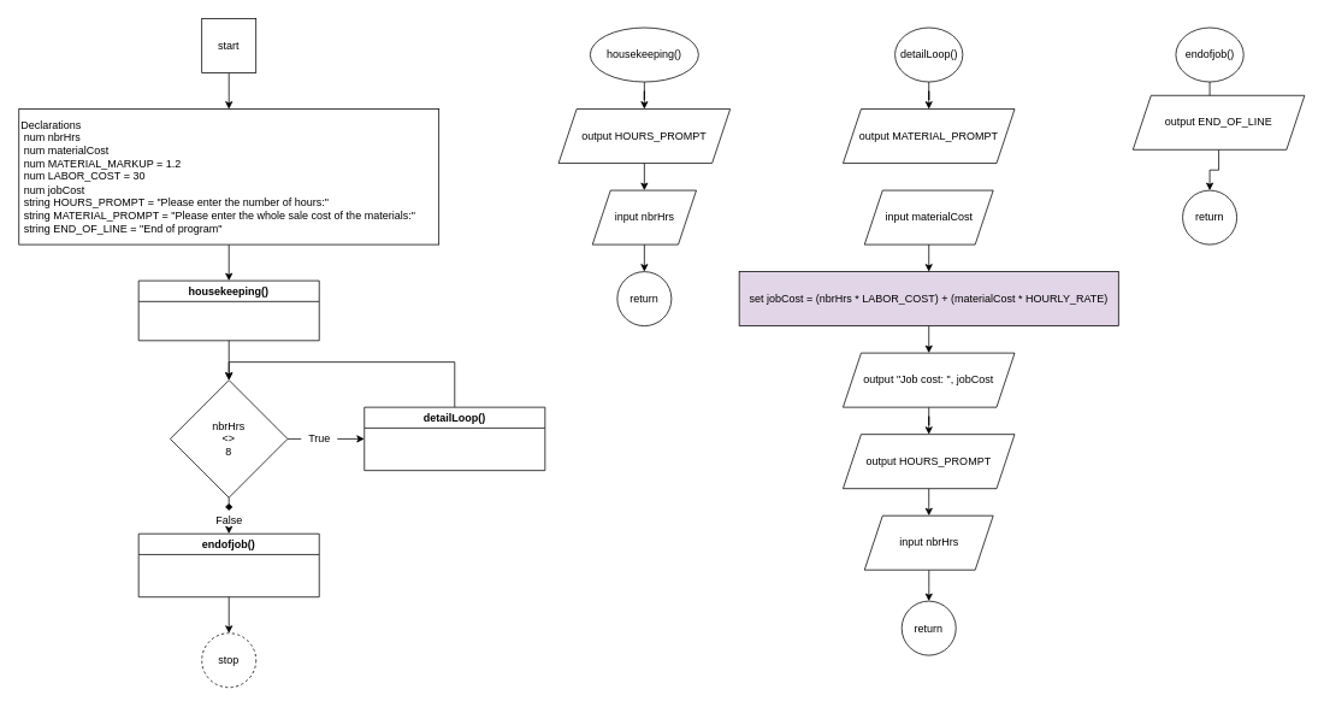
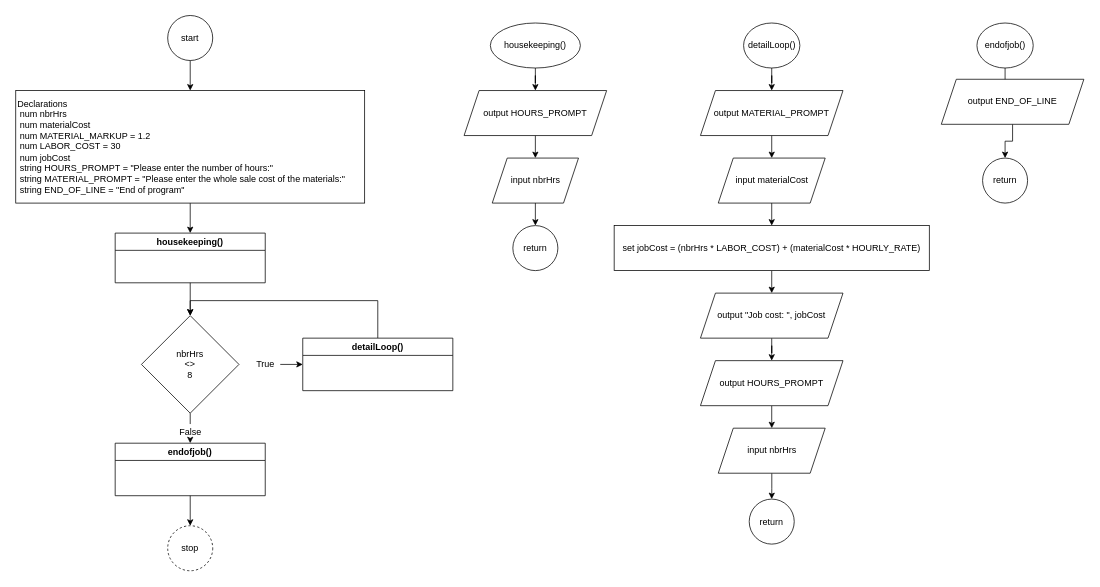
- <mxCell id="3" value="start" style="whiteSpace=wrap;html=1;rounded=0;" vertex="1" parent="1"><mxGeometry x="223" y="20" width="60" height="60" as="geometry" /></mxCell>
+ <mxCell id="3" value="start" style="ellipse;whiteSpace=wrap;html=1;" vertex="1" parent="1"><mxGeometry x="223" y="20" width="60" height="60" as="geometry" /></mxCell>
+ <mxCell id="29" style="edgeStyle=orthogonalEdgeStyle;rounded=0;orthogonalLoop=1;jettySize=auto;html=1;exitX=0.5;exitY=1;exitDx=0;exitDy=0;entryX=0.5;entryY=0;entryDx=0;entryDy=0;" edge="1" source="30" target="32" parent="1"><mxGeometry relative="1" as="geometry" /></mxCell>
- <mxCell id="34" value="set jobCost = (nbrHrs * LABOR_COST) + (materialCost * HOURLY_RATE)" style="whiteSpace=wrap;html=1;rounded=0;shadow=0;glass=0;fillColor=#e1d5e7;" vertex="1" parent="1"><mxGeometry x="818" y="300" width="420" height="60" as="geometry" /></mxCell>
+ <mxCell id="34" value="set jobCost = (nbrHrs * LABOR_COST) + (materialCost * HOURLY_RATE)" style="whiteSpace=wrap;html=1;rounded=0;shadow=0;glass=0;" vertex="1" parent="1"><mxGeometry x="818" y="300" width="420" height="60" as="geometry" /></mxCell>
- <mxCell id="22" value="" style="edgeStyle=orthogonalEdgeStyle;rounded=0;orthogonalLoop=1;jettySize=auto;html=1;exitX=1;exitY=0.5;exitDx=0;exitDy=0;entryX=0;entryY=0.5;entryDx=0;entryDy=0;endArrow=none;" edge="1" parent="1" source="6" target="21"><mxGeometry relative="1" as="geometry"><mxPoint x="318" y="485" as="sourcePoint" /><mxPoint x="403" y="485" as="targetPoint" /></mxGeometry></mxCell>
- <mxCell id="26" value="" style="edgeStyle=orthogonalEdgeStyle;rounded=0;orthogonalLoop=1;jettySize=auto;html=1;exitX=0.5;exitY=1;exitDx=0;exitDy=0;entryX=0.5;entryY=0;entryDx=0;entryDy=0;endArrow=diamond;" edge="1" parent="1" source="6" target="25"><mxGeometry relative="1" as="geometry"><mxPoint x="253" y="550" as="sourcePoint" /><mxPoint x="253" y="590" as="targetPoint" /></mxGeometry></mxCell>
+ <mxCell id="26" value="" style="edgeStyle=orthogonalEdgeStyle;rounded=0;orthogonalLoop=1;jettySize=auto;html=1;exitX=0.5;exitY=1;exitDx=0;exitDy=0;entryX=0.5;entryY=0;entryDx=0;entryDy=0;endArrow=none;" edge="1" parent="1" source="6" target="25"><mxGeometry relative="1" as="geometry"><mxPoint x="253" y="550" as="sourcePoint" /><mxPoint x="253" y="590" as="targetPoint" /></mxGeometry></mxCell>
